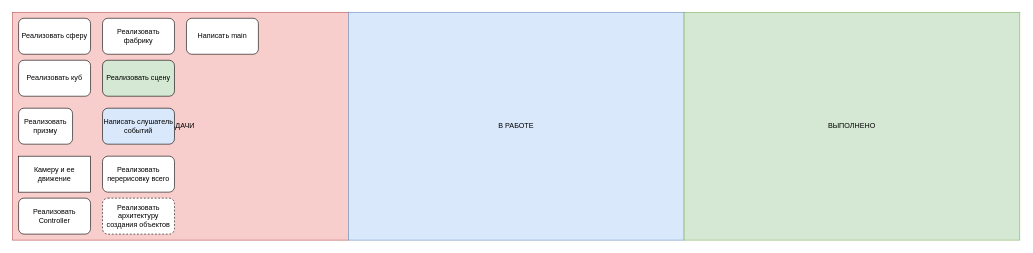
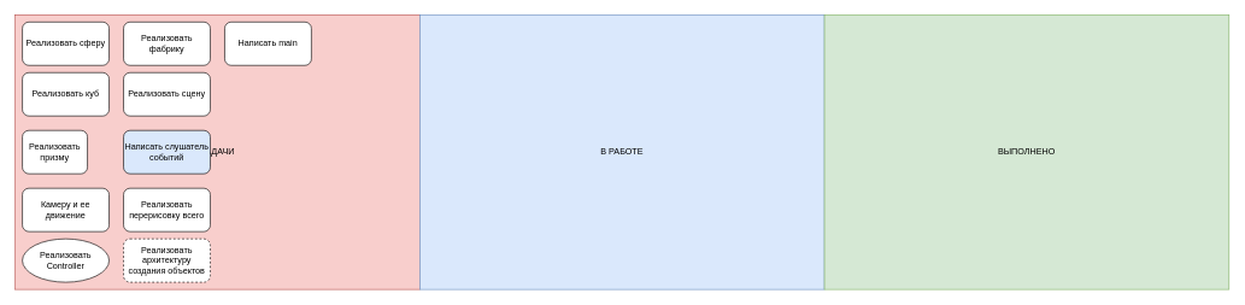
- <mxCell id="11" value="Реализовать сцену" style="rounded=1;whiteSpace=wrap;html=1;fillColor=#d5e8d4;" vertex="1" parent="1"><mxGeometry x="170" y="100" width="120" height="60" as="geometry" /></mxCell>
+ <mxCell id="11" value="Реализовать сцену" style="rounded=1;whiteSpace=wrap;html=1;" vertex="1" parent="1"><mxGeometry x="170" y="100" width="120" height="60" as="geometry" /></mxCell>
- <mxCell id="8" value="Камеру и ее движение" style="whiteSpace=wrap;html=1;rounded=0;" vertex="1" parent="1"><mxGeometry x="30" y="260" width="120" height="60" as="geometry" /></mxCell>
+ <mxCell id="8" value="Камеру и ее движение" style="rounded=1;whiteSpace=wrap;html=1;" vertex="1" parent="1"><mxGeometry x="30" y="260" width="120" height="60" as="geometry" /></mxCell>
- <mxCell id="9" value="Реализовать Controller" style="rounded=1;whiteSpace=wrap;html=1;" vertex="1" parent="1"><mxGeometry x="30" y="330" width="120" height="60" as="geometry" /></mxCell>
+ <mxCell id="9" value="Реализовать Controller" style="ellipse;whiteSpace=wrap;html=1;" vertex="1" parent="1"><mxGeometry x="30" y="330" width="120" height="60" as="geometry" /></mxCell>
